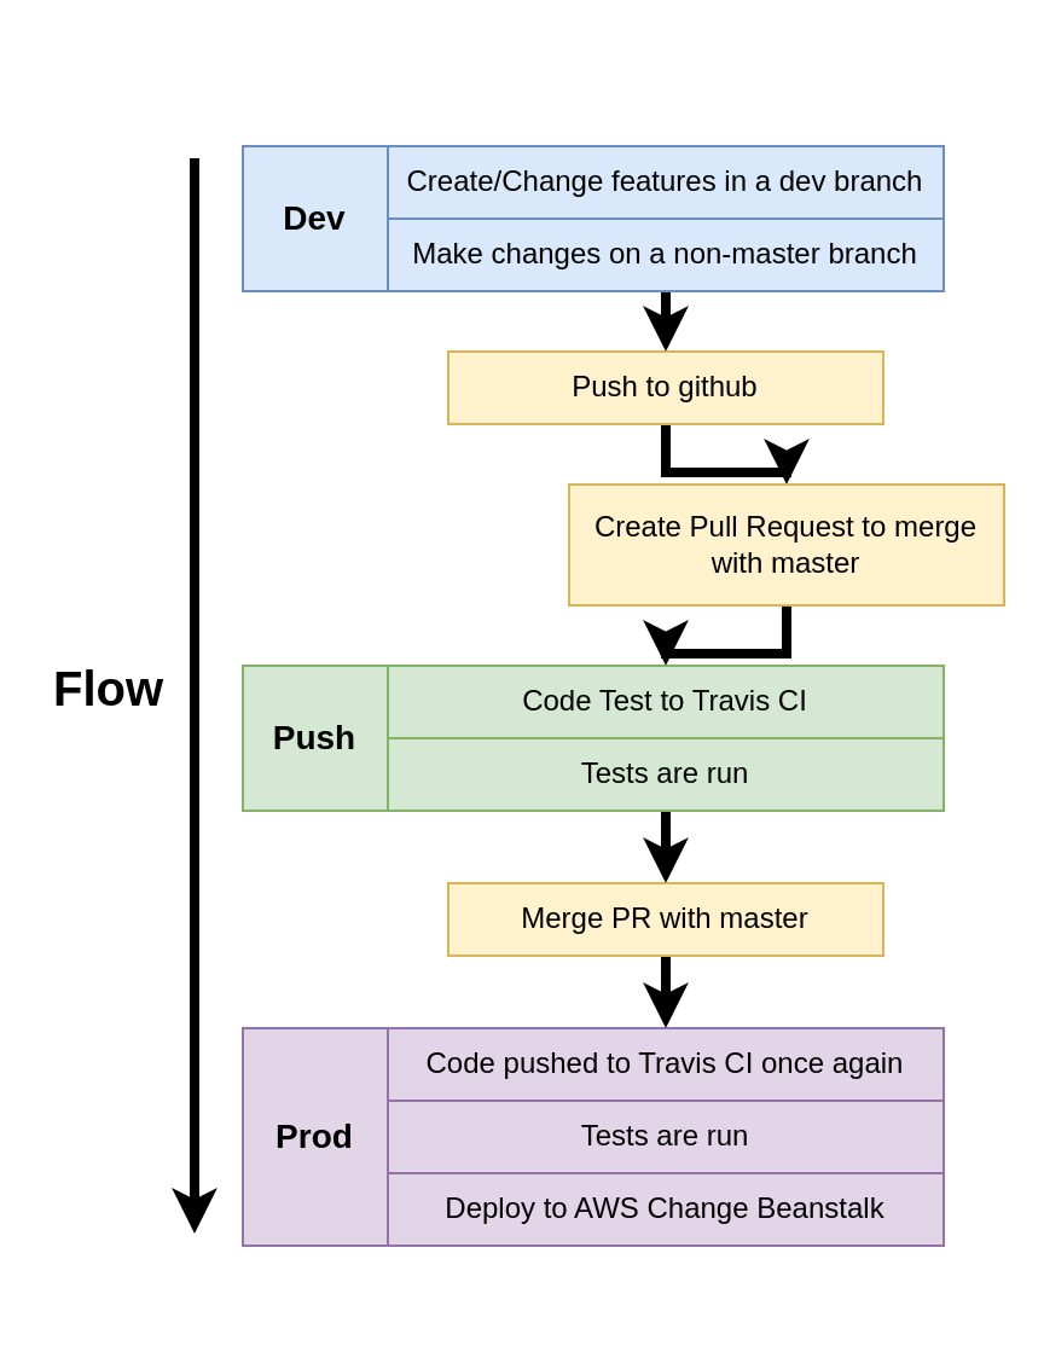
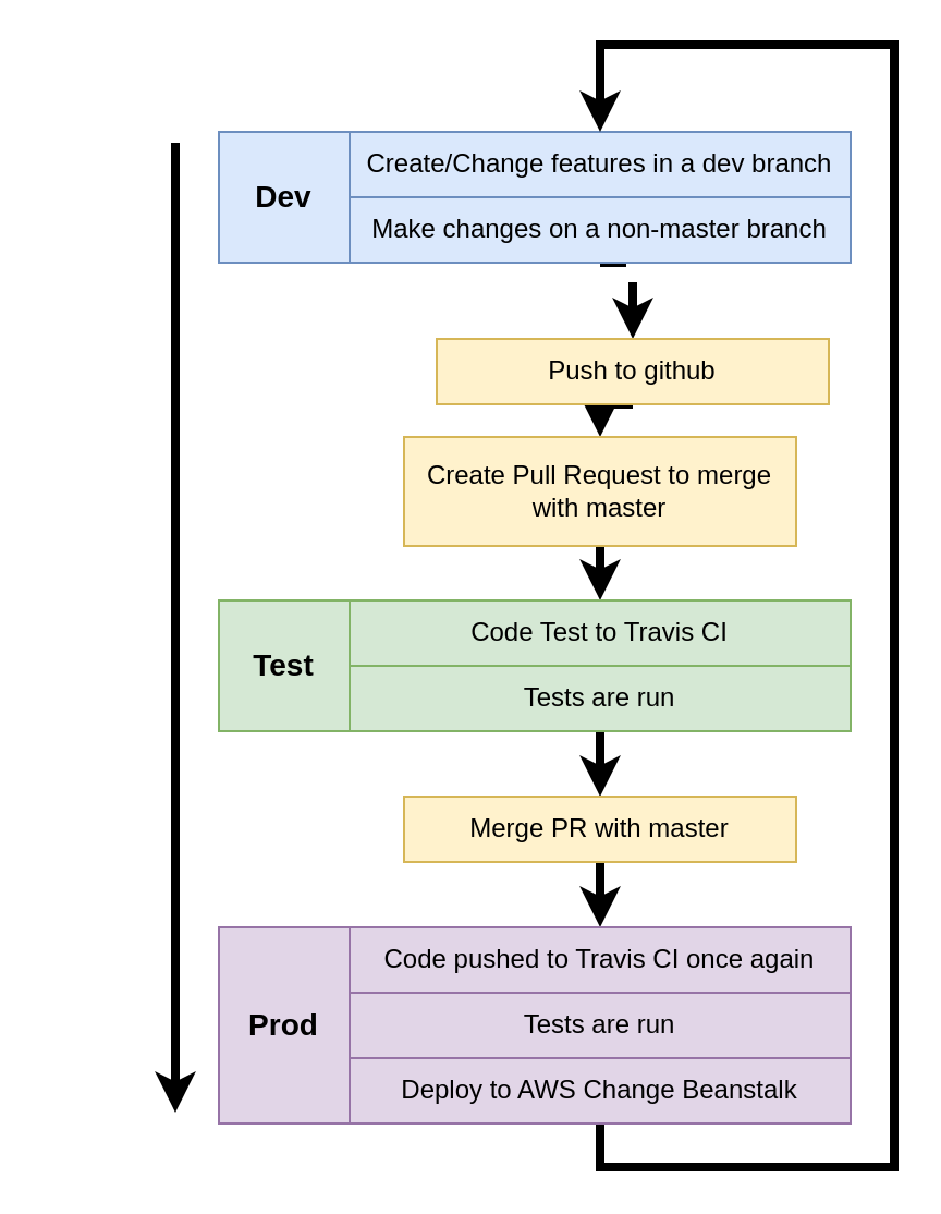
- <mxCell id="8" value="Push to github" style="rounded=0;whiteSpace=wrap;html=1;fillColor=#fff2cc;strokeColor=#d6b656;" parent="1" vertex="1"><mxGeometry x="185" y="145" width="180" height="30" as="geometry" /></mxCell>
+ <mxCell id="8" value="Push to github" style="rounded=0;whiteSpace=wrap;html=1;fillColor=#fff2cc;strokeColor=#d6b656;" parent="1" vertex="1"><mxGeometry x="200" y="155" width="180" height="30" as="geometry" /></mxCell>
- <mxCell id="10" value="Create Pull Request to merge with master" style="rounded=0;whiteSpace=wrap;html=1;fillColor=#fff2cc;strokeColor=#d6b656;" parent="1" vertex="1"><mxGeometry x="235" y="200" width="180" height="50" as="geometry" /></mxCell>
+ <mxCell id="10" value="Create Pull Request to merge with master" style="rounded=0;whiteSpace=wrap;html=1;fillColor=#fff2cc;strokeColor=#d6b656;" parent="1" vertex="1"><mxGeometry x="185" y="200" width="180" height="50" as="geometry" /></mxCell>
+ <mxCell id="20" style="edgeStyle=orthogonalEdgeStyle;rounded=0;orthogonalLoop=1;jettySize=auto;html=1;exitX=0.5;exitY=1;exitDx=0;exitDy=0;strokeWidth=4;entryX=0.5;entryY=0;entryDx=0;entryDy=0;" edge="1" parent="1" source="21" target="4"><mxGeometry relative="1" as="geometry"><mxPoint x="410" y="-20" as="targetPoint" /><Array as="points"><mxPoint x="275" y="535" /><mxPoint x="410" y="535" /><mxPoint x="410" y="20" /><mxPoint x="275" y="20" /></Array></mxGeometry></mxCell>
- <mxCell id="22" value="&lt;font style=&quot;font-size: 20px&quot;&gt;&lt;b&gt;Flow&lt;/b&gt;&lt;/font&gt;" style="text;html=1;resizable=0;points=[];autosize=1;align=left;verticalAlign=top;spacingTop=-4;" vertex="1" parent="1"><mxGeometry x="20" y="270" width="60" height="20" as="geometry" /></mxCell>
- <mxCell id="11" value="&lt;b&gt;&lt;font style=&quot;font-size: 14px&quot;&gt;Push&lt;/font&gt;&lt;/b&gt;" style="rounded=0;whiteSpace=wrap;html=1;fillColor=#d5e8d4;strokeColor=#82b366;" parent="1" vertex="1"><mxGeometry x="100" y="275" width="60" height="60" as="geometry" /></mxCell>
+ <mxCell id="11" value="&lt;b&gt;&lt;font style=&quot;font-size: 14px&quot;&gt;Test&lt;/font&gt;&lt;/b&gt;" style="rounded=0;whiteSpace=wrap;html=1;fillColor=#d5e8d4;strokeColor=#82b366;" parent="1" vertex="1"><mxGeometry x="100" y="275" width="60" height="60" as="geometry" /></mxCell>
